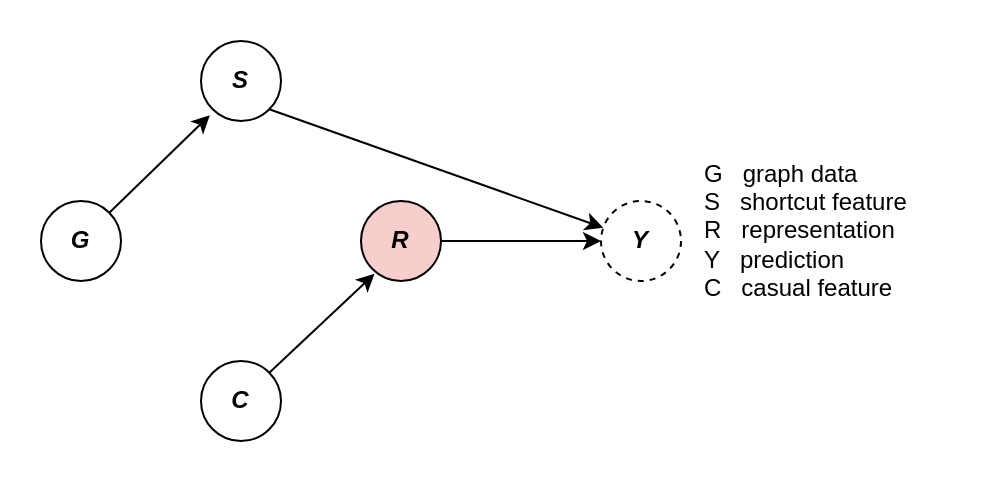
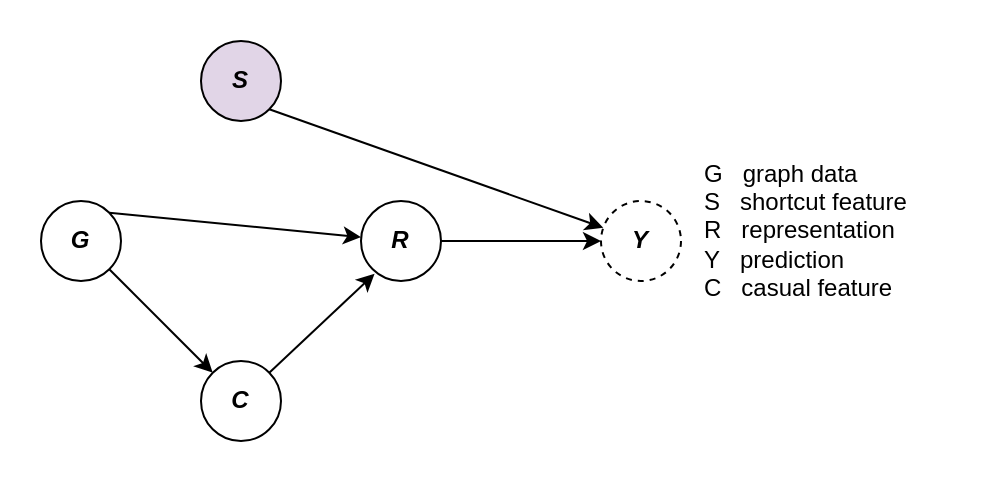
- <mxCell id="5" value="&lt;b&gt;&lt;i&gt;S&lt;/i&gt;&lt;/b&gt;" style="ellipse;whiteSpace=wrap;html=1;aspect=fixed;" vertex="1" parent="1"><mxGeometry x="100" y="20" width="40" height="40" as="geometry" /></mxCell>
+ <mxCell id="5" value="&lt;b&gt;&lt;i&gt;S&lt;/i&gt;&lt;/b&gt;" style="ellipse;whiteSpace=wrap;html=1;aspect=fixed;fillColor=#e1d5e7;" vertex="1" parent="1"><mxGeometry x="100" y="20" width="40" height="40" as="geometry" /></mxCell>
- <mxCell id="7" value="" style="endArrow=classic;html=1;rounded=0;entryX=0.111;entryY=0.927;entryDx=0;entryDy=0;entryPerimeter=0;exitX=1;exitY=0;exitDx=0;exitDy=0;" edge="1" parent="1" source="2" target="5"><mxGeometry width="50" height="50" relative="1" as="geometry"><mxPoint x="60" y="100" as="sourcePoint" /><mxPoint x="110" y="50" as="targetPoint" /></mxGeometry></mxCell>
+ <mxCell id="7" value="" style="endArrow=classic;html=1;rounded=0;exitX=1;exitY=0;exitDx=0;exitDy=0;" edge="1" parent="1" source="2" target="3"><mxGeometry width="50" height="50" relative="1" as="geometry"><mxPoint x="60" y="100" as="sourcePoint" /><mxPoint x="110" y="50" as="targetPoint" /></mxGeometry></mxCell>
- <mxCell id="3" value="&lt;b&gt;&lt;i&gt;R&lt;/i&gt;&lt;/b&gt;" style="ellipse;whiteSpace=wrap;html=1;aspect=fixed;fillColor=#f8cecc;" vertex="1" parent="1"><mxGeometry x="180" y="100" width="40" height="40" as="geometry" /></mxCell>
+ <mxCell id="3" value="&lt;b&gt;&lt;i&gt;R&lt;/i&gt;&lt;/b&gt;" style="ellipse;whiteSpace=wrap;html=1;aspect=fixed;" vertex="1" parent="1"><mxGeometry x="180" y="100" width="40" height="40" as="geometry" /></mxCell>
+ <mxCell id="8" value="" style="endArrow=classic;html=1;rounded=0;entryX=0;entryY=0;entryDx=0;entryDy=0;exitX=1;exitY=1;exitDx=0;exitDy=0;" edge="1" parent="1" source="2" target="4"><mxGeometry width="50" height="50" relative="1" as="geometry"><mxPoint x="64" y="116" as="sourcePoint" /><mxPoint x="114" y="67" as="targetPoint" /></mxGeometry></mxCell>
